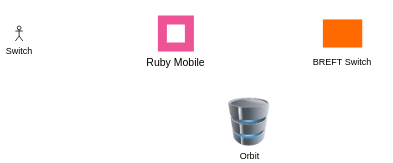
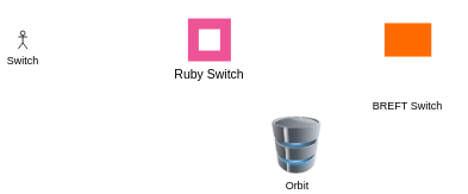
- <mxCell id="3" value="Ruby Mobile" style="shape=rect;fillColor=#EE5396;aspect=fixed;resizable=0;labelPosition=center;verticalLabelPosition=bottom;align=center;verticalAlign=top;strokeColor=none;fontSize=14;" vertex="1" parent="1"><mxGeometry x="210" y="20" width="48" height="48" as="geometry" /></mxCell>
+ <mxCell id="3" value="Ruby Switch" style="shape=rect;fillColor=#EE5396;aspect=fixed;resizable=0;labelPosition=center;verticalLabelPosition=bottom;align=center;verticalAlign=top;strokeColor=none;fontSize=14;" vertex="1" parent="1"><mxGeometry x="210" y="20" width="48" height="48" as="geometry" /></mxCell>
- <mxCell id="6" value="BREFT Switch" style="text;html=1;align=center;verticalAlign=middle;whiteSpace=wrap;rounded=0;" vertex="1" parent="1"><mxGeometry x="411.25" y="68" width="90" height="30" as="geometry" /></mxCell>
+ <mxCell id="6" value="BREFT Switch" style="text;html=1;align=center;verticalAlign=middle;whiteSpace=wrap;rounded=0;" vertex="1" parent="1"><mxGeometry x="411.25" y="103" width="90" height="30" as="geometry" /></mxCell>
